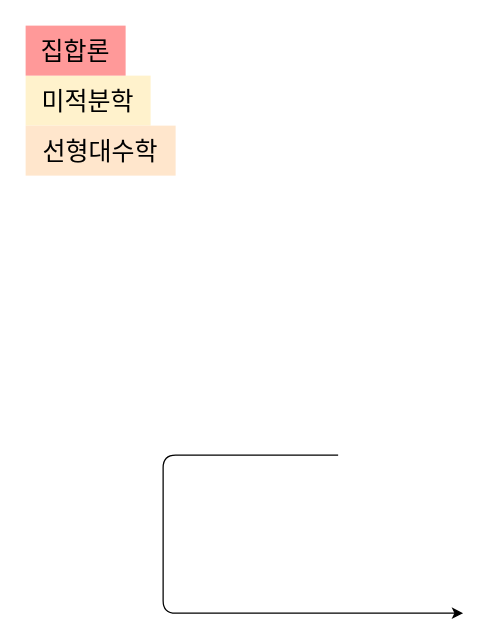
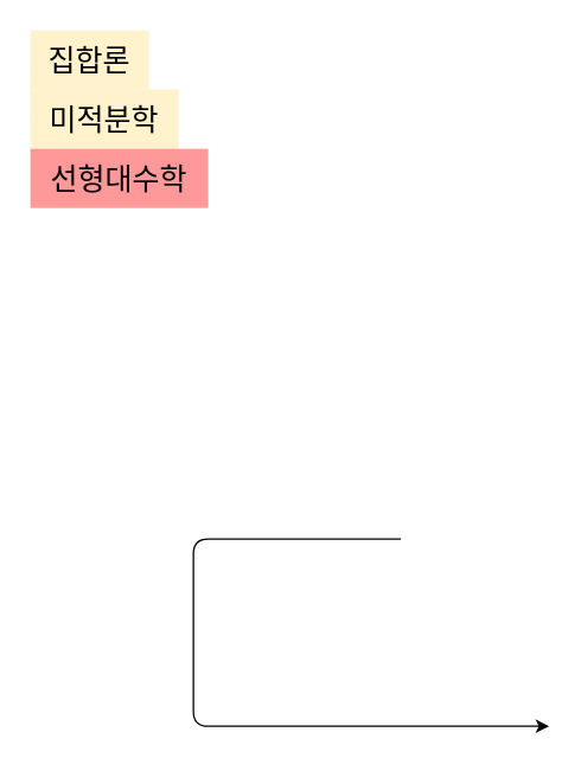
- <mxCell id="4" value="&lt;font color=&quot;#000000&quot; style=&quot;font-size: 20px;&quot;&gt;집합론&lt;/font&gt;" style="whiteSpace=wrap;html=1;shadow=0;labelBackgroundColor=none;strokeColor=none;strokeWidth=3;fontFamily=Noto Sans KR;fontSize=20;fontColor=#FFFFFF;align=center;spacing=5;fontStyle=0;arcSize=7;perimeterSpacing=2;fontSource=https%3A%2F%2Ffonts.googleapis.com%2Fcss%3Ffamily%3DNoto%2BSans%2BKR;fillColor=#FF9999;" vertex="1" parent="1"><mxGeometry x="20" y="20" width="80" height="40" as="geometry" /></mxCell>
+ <mxCell id="4" value="&lt;font color=&quot;#000000&quot; style=&quot;font-size: 20px;&quot;&gt;집합론&lt;/font&gt;" style="whiteSpace=wrap;html=1;shadow=0;labelBackgroundColor=none;strokeColor=none;strokeWidth=3;fontFamily=Noto Sans KR;fontSize=20;fontColor=#FFFFFF;align=center;spacing=5;fontStyle=0;arcSize=7;perimeterSpacing=2;fontSource=https%3A%2F%2Ffonts.googleapis.com%2Fcss%3Ffamily%3DNoto%2BSans%2BKR;fillColor=#fff2cc;" vertex="1" parent="1"><mxGeometry x="20" y="20" width="80" height="40" as="geometry" /></mxCell>
- <mxCell id="5" value="&lt;font color=&quot;#000000&quot; style=&quot;font-size: 20px&quot;&gt;선형대수학&lt;/font&gt;" style="whiteSpace=wrap;html=1;shadow=0;labelBackgroundColor=none;strokeColor=none;strokeWidth=3;fontFamily=Noto Sans KR;fontSize=20;fontColor=#FFFFFF;align=center;spacing=5;fontStyle=0;arcSize=7;perimeterSpacing=2;fontSource=https%3A%2F%2Ffonts.googleapis.com%2Fcss%3Ffamily%3DNoto%2BSans%2BKR;fillColor=#ffe6cc;" vertex="1" parent="1"><mxGeometry x="20" y="100" width="120" height="40" as="geometry" /></mxCell>
+ <mxCell id="5" value="&lt;font color=&quot;#000000&quot; style=&quot;font-size: 20px&quot;&gt;선형대수학&lt;/font&gt;" style="whiteSpace=wrap;html=1;shadow=0;labelBackgroundColor=none;strokeColor=none;strokeWidth=3;fontFamily=Noto Sans KR;fontSize=20;fontColor=#FFFFFF;align=center;spacing=5;fontStyle=0;arcSize=7;perimeterSpacing=2;fontSource=https%3A%2F%2Ffonts.googleapis.com%2Fcss%3Ffamily%3DNoto%2BSans%2BKR;fillColor=#FF9999;" vertex="1" parent="1"><mxGeometry x="20" y="100" width="120" height="40" as="geometry" /></mxCell>
